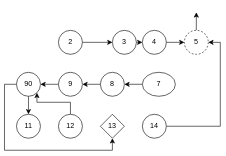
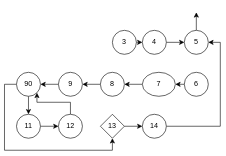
- <mxCell id="3" value="2" style="ellipse;whiteSpace=wrap;html=1;aspect=fixed;" parent="1" vertex="1"><mxGeometry x="90" y="50" width="40" height="40" as="geometry" /></mxCell>
- <mxCell id="2" style="edgeStyle=orthogonalEdgeStyle;rounded=0;orthogonalLoop=1;jettySize=auto;html=1;exitX=1;exitY=0.5;exitDx=0;exitDy=0;entryX=0;entryY=0.5;entryDx=0;entryDy=0;" parent="1" source="3" target="5" edge="1"><mxGeometry relative="1" as="geometry" /></mxCell>
- <mxCell id="9" value="5" style="ellipse;whiteSpace=wrap;html=1;aspect=fixed;dashed=1;" parent="1" vertex="1"><mxGeometry x="300" y="50" width="40" height="40" as="geometry" /></mxCell>
+ <mxCell id="9" value="5" style="ellipse;whiteSpace=wrap;html=1;aspect=fixed;" parent="1" vertex="1"><mxGeometry x="300" y="50" width="40" height="40" as="geometry" /></mxCell>
+ <mxCell id="10" style="edgeStyle=orthogonalEdgeStyle;rounded=0;orthogonalLoop=1;jettySize=auto;html=1;exitX=0;exitY=0.5;exitDx=0;exitDy=0;entryX=1;entryY=0.5;entryDx=0;entryDy=0;" parent="1" source="11" target="13" edge="1"><mxGeometry relative="1" as="geometry" /></mxCell>
+ <mxCell id="11" value="6" style="ellipse;whiteSpace=wrap;html=1;aspect=fixed;" parent="1" vertex="1"><mxGeometry x="300" y="120" width="40" height="40" as="geometry" /></mxCell>
+ <mxCell id="21" style="edgeStyle=orthogonalEdgeStyle;rounded=0;orthogonalLoop=1;jettySize=auto;html=1;exitX=1;exitY=0.5;exitDx=0;exitDy=0;entryX=0;entryY=0.5;entryDx=0;entryDy=0;" parent="1" source="22" target="24" edge="1"><mxGeometry relative="1" as="geometry" /></mxCell>
+ <mxCell id="25" style="edgeStyle=orthogonalEdgeStyle;rounded=0;orthogonalLoop=1;jettySize=auto;html=1;exitX=1;exitY=0.5;exitDx=0;exitDy=0;entryX=0;entryY=0.5;entryDx=0;entryDy=0;" parent="1" source="26" target="28" edge="1"><mxGeometry relative="1" as="geometry" /></mxCell>
